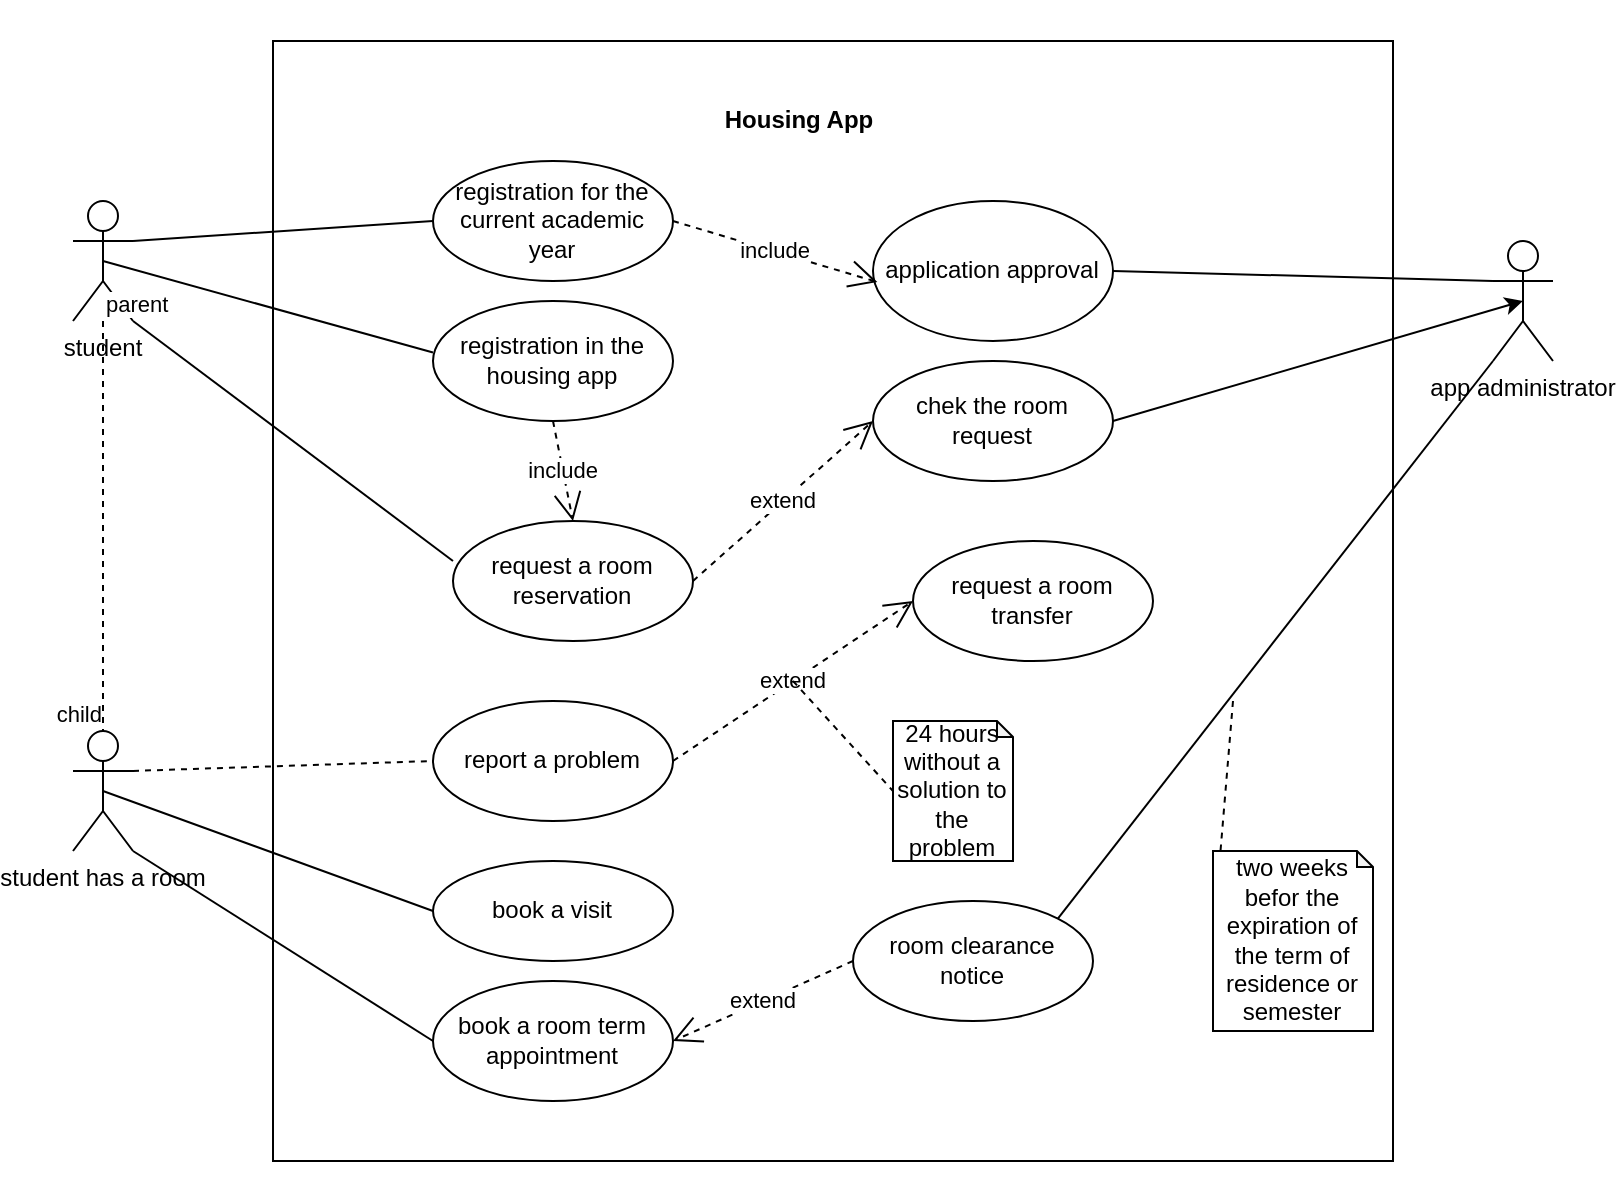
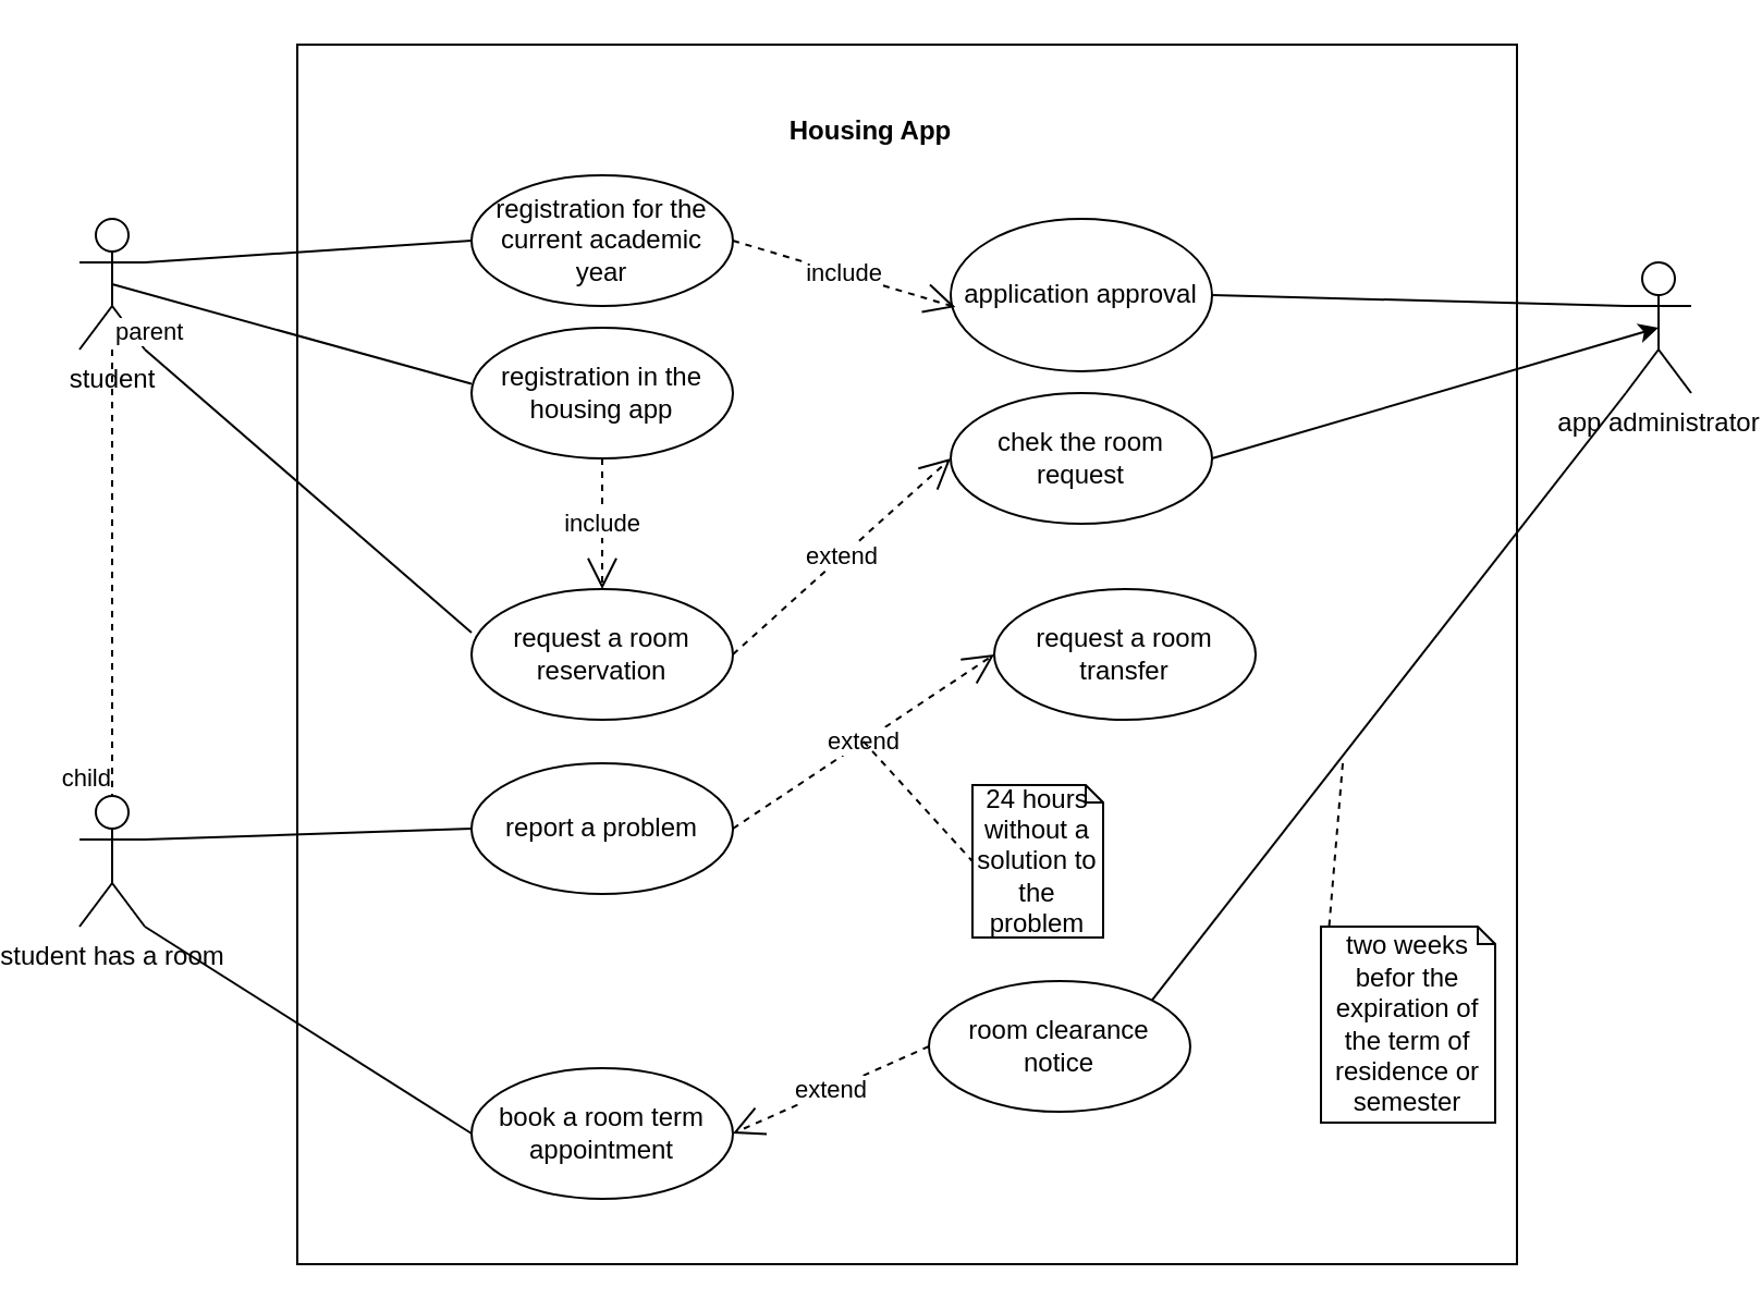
- <mxCell id="8" value="request a room reservation" style="ellipse;whiteSpace=wrap;html=1;" parent="1" vertex="1"><mxGeometry x="210" y="260" width="120" height="60" as="geometry" /></mxCell>
+ <mxCell id="8" value="request a room reservation" style="ellipse;whiteSpace=wrap;html=1;" parent="1" vertex="1"><mxGeometry x="200" y="270" width="120" height="60" as="geometry" /></mxCell>
- <mxCell id="16" value="" style="endArrow=none;html=1;rounded=0;entryX=0;entryY=0.5;entryDx=0;entryDy=0;exitX=1;exitY=0.333;exitDx=0;exitDy=0;exitPerimeter=0;dashed=1;" parent="1" source="4" target="15" edge="1"><mxGeometry width="50" height="50" relative="1" as="geometry"><mxPoint x="140" y="400" as="sourcePoint" /><mxPoint x="290" y="390" as="targetPoint" /></mxGeometry></mxCell>
+ <mxCell id="16" value="" style="endArrow=none;html=1;rounded=0;entryX=0;entryY=0.5;entryDx=0;entryDy=0;exitX=1;exitY=0.333;exitDx=0;exitDy=0;exitPerimeter=0;" parent="1" source="4" target="15" edge="1"><mxGeometry width="50" height="50" relative="1" as="geometry"><mxPoint x="140" y="400" as="sourcePoint" /><mxPoint x="290" y="390" as="targetPoint" /></mxGeometry></mxCell>
- <mxCell id="18" value="" style="endArrow=none;html=1;rounded=0;entryX=0;entryY=0.5;entryDx=0;entryDy=0;exitX=0.5;exitY=0.5;exitDx=0;exitDy=0;exitPerimeter=0;" parent="1" source="4" target="17" edge="1"><mxGeometry width="50" height="50" relative="1" as="geometry"><mxPoint x="130" y="460" as="sourcePoint" /><mxPoint x="280" y="450" as="targetPoint" /></mxGeometry></mxCell>
- <mxCell id="17" value="book a visit" style="ellipse;whiteSpace=wrap;html=1;" parent="1" vertex="1"><mxGeometry x="200" y="430" width="120" height="50" as="geometry" /></mxCell>
